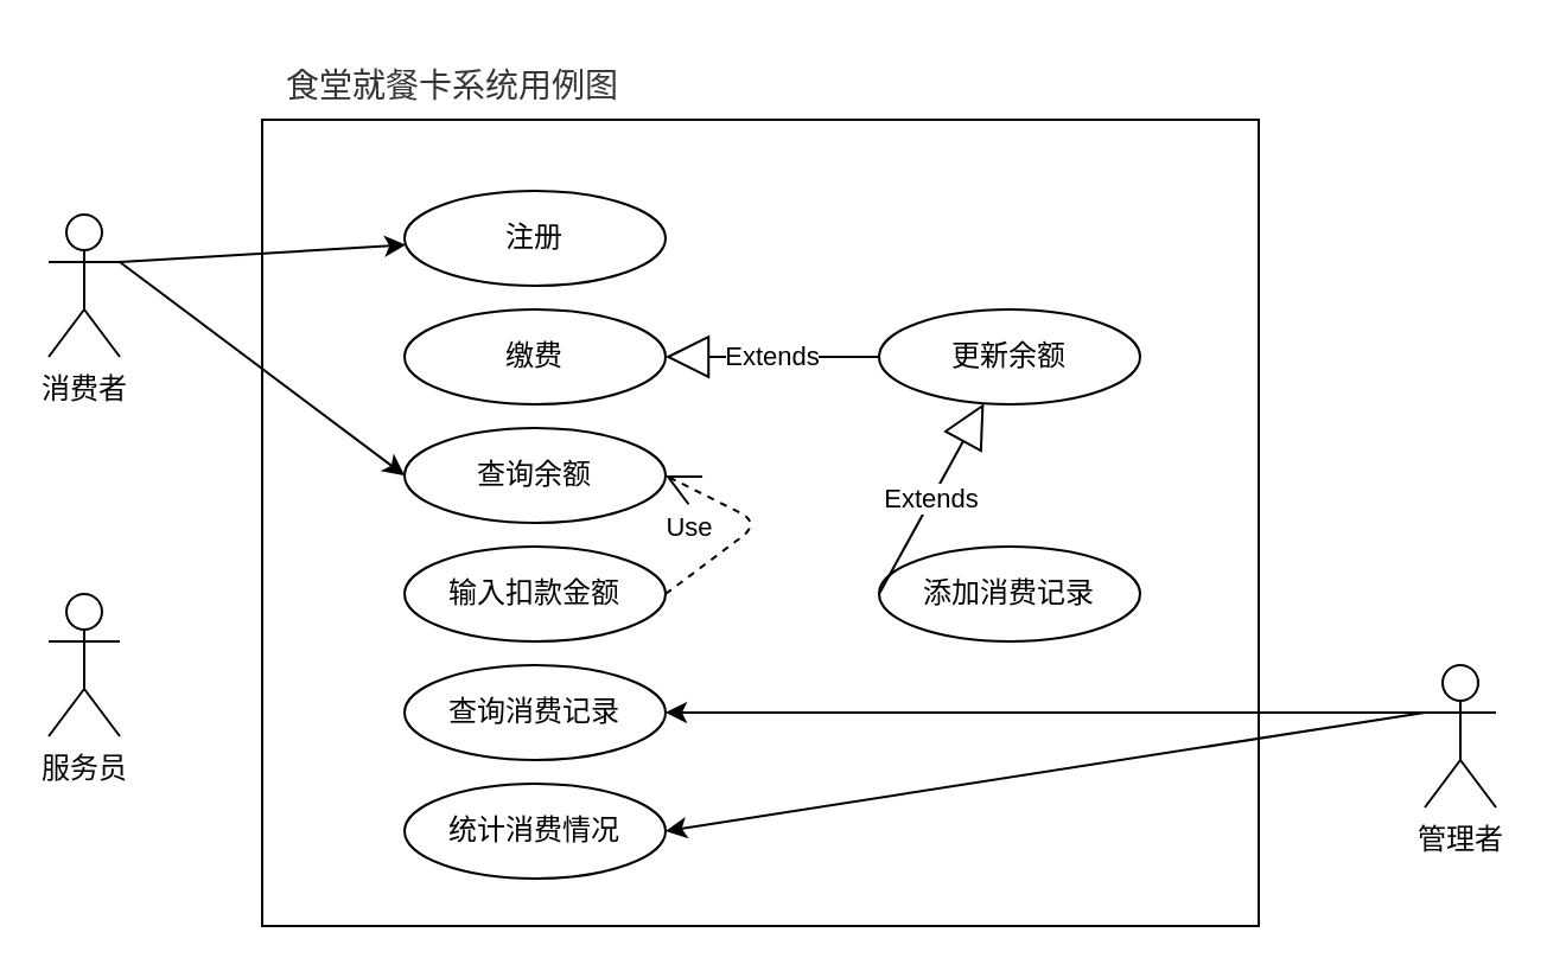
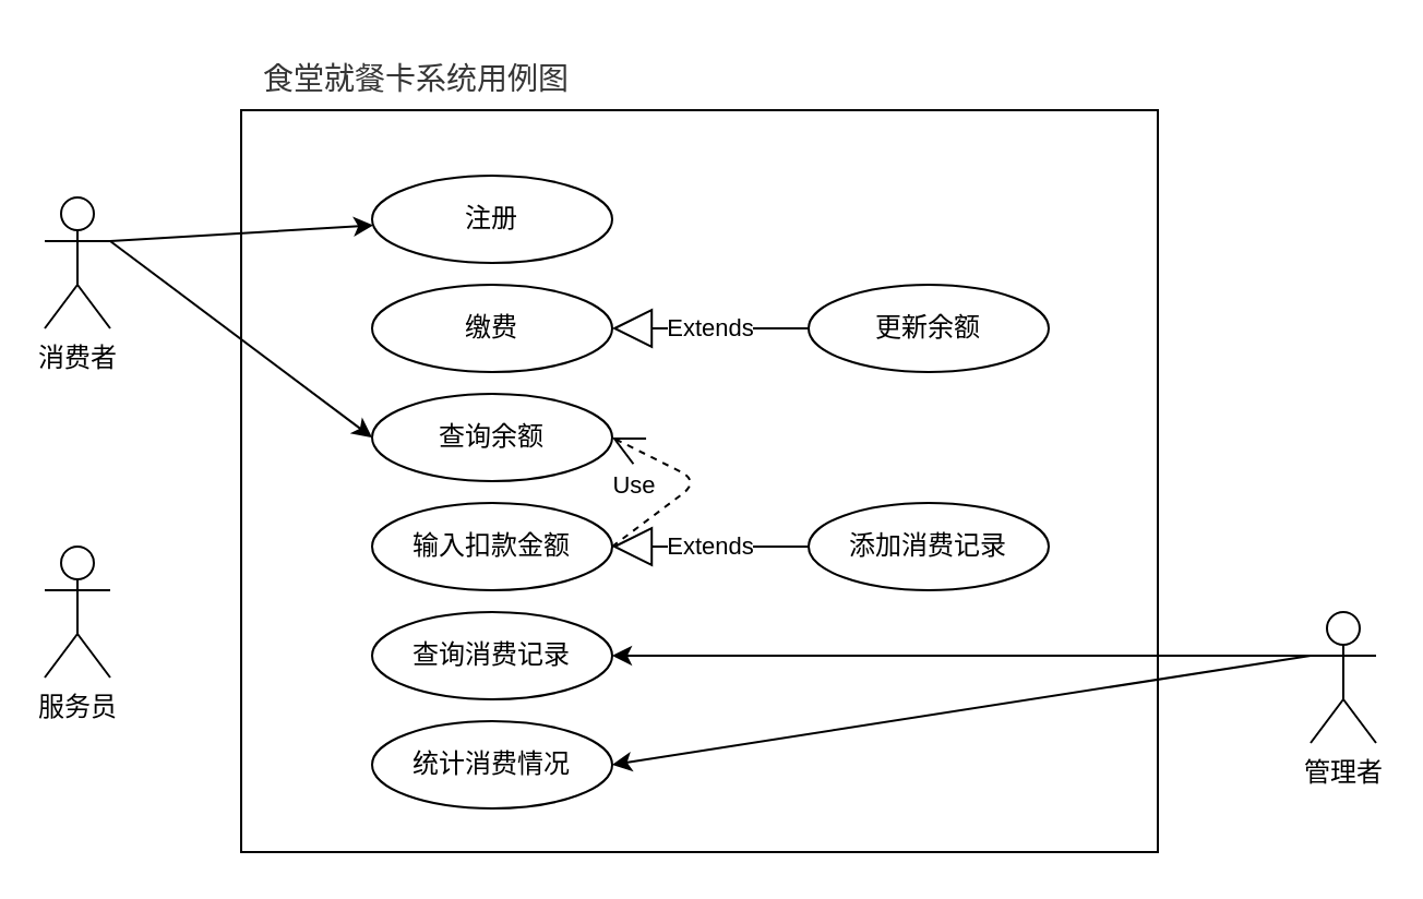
- <mxCell id="19" value="Extends" style="endArrow=block;endSize=16;endFill=0;html=1;exitX=0;exitY=0.5;exitDx=0;exitDy=0;" edge="1" parent="1" source="16" target="17"><mxGeometry width="160" relative="1" as="geometry"><mxPoint x="380" y="160" as="sourcePoint" /><mxPoint x="290" y="160" as="targetPoint" /></mxGeometry></mxCell>
+ <mxCell id="19" value="Extends" style="endArrow=block;endSize=16;endFill=0;html=1;entryX=1;entryY=0.5;entryDx=0;entryDy=0;exitX=0;exitY=0.5;exitDx=0;exitDy=0;" edge="1" parent="1" source="16" target="8"><mxGeometry width="160" relative="1" as="geometry"><mxPoint x="380" y="160" as="sourcePoint" /><mxPoint x="290" y="160" as="targetPoint" /></mxGeometry></mxCell>
